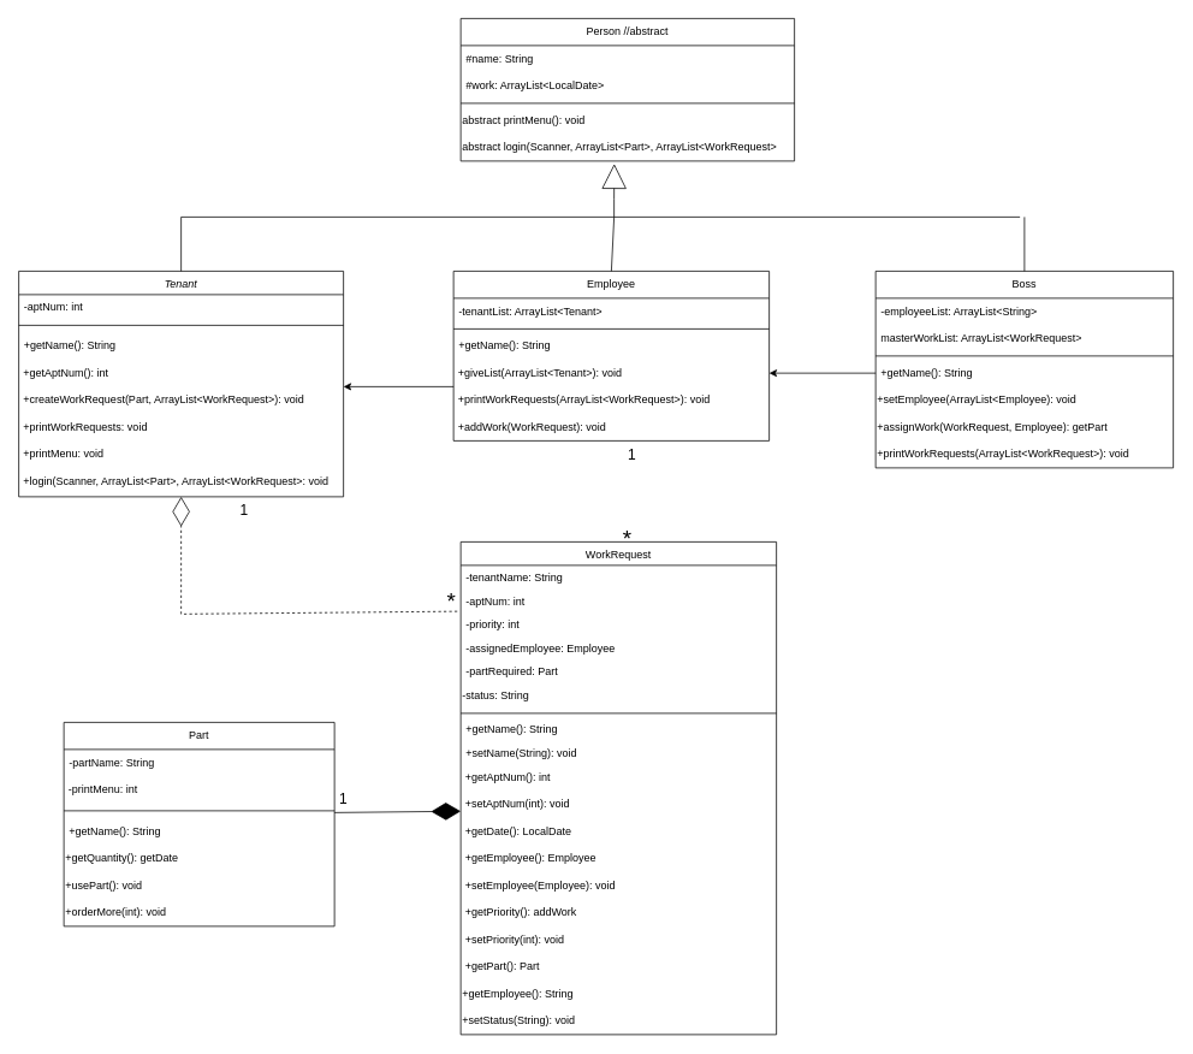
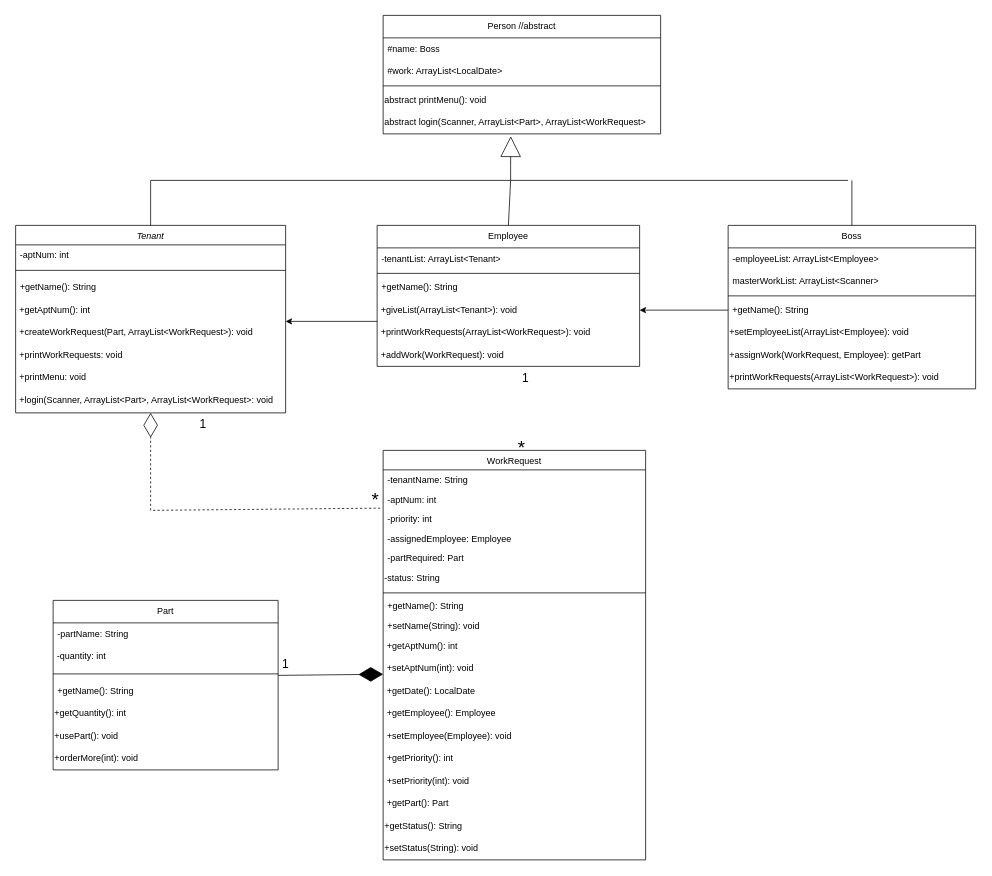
- <mxCell id="47" value="#name: String" style="text;strokeColor=none;fillColor=none;align=left;verticalAlign=middle;spacingLeft=4;spacingRight=4;overflow=hidden;points=[[0,0.5],[1,0.5]];portConstraint=eastwest;rotatable=0;whiteSpace=wrap;html=1;" vertex="1" parent="46"><mxGeometry y="30" width="370" height="30" as="geometry" /></mxCell>
+ <mxCell id="47" value="#name: Boss" style="text;strokeColor=none;fillColor=none;align=left;verticalAlign=middle;spacingLeft=4;spacingRight=4;overflow=hidden;points=[[0,0.5],[1,0.5]];portConstraint=eastwest;rotatable=0;whiteSpace=wrap;html=1;" vertex="1" parent="46"><mxGeometry y="30" width="370" height="30" as="geometry" /></mxCell>
- <mxCell id="53" value="-employeeList: ArrayList&amp;lt;String&amp;gt;" style="text;strokeColor=none;fillColor=none;align=left;verticalAlign=middle;spacingLeft=4;spacingRight=4;overflow=hidden;points=[[0,0.5],[1,0.5]];portConstraint=eastwest;rotatable=0;whiteSpace=wrap;html=1;" vertex="1" parent="52"><mxGeometry y="30" width="330" height="30" as="geometry" /></mxCell>
+ <mxCell id="53" value="-employeeList: ArrayList&amp;lt;Employee&amp;gt;" style="text;strokeColor=none;fillColor=none;align=left;verticalAlign=middle;spacingLeft=4;spacingRight=4;overflow=hidden;points=[[0,0.5],[1,0.5]];portConstraint=eastwest;rotatable=0;whiteSpace=wrap;html=1;" vertex="1" parent="52"><mxGeometry y="30" width="330" height="30" as="geometry" /></mxCell>
- <mxCell id="54" value="masterWorkList: ArrayList&amp;lt;WorkRequest&amp;gt;" style="text;strokeColor=none;fillColor=none;align=left;verticalAlign=middle;spacingLeft=4;spacingRight=4;overflow=hidden;points=[[0,0.5],[1,0.5]];portConstraint=eastwest;rotatable=0;whiteSpace=wrap;html=1;" vertex="1" parent="52"><mxGeometry y="60" width="330" height="30" as="geometry" /></mxCell>
+ <mxCell id="54" value="masterWorkList: ArrayList&amp;lt;Scanner&amp;gt;" style="text;strokeColor=none;fillColor=none;align=left;verticalAlign=middle;spacingLeft=4;spacingRight=4;overflow=hidden;points=[[0,0.5],[1,0.5]];portConstraint=eastwest;rotatable=0;whiteSpace=wrap;html=1;" vertex="1" parent="52"><mxGeometry y="60" width="330" height="30" as="geometry" /></mxCell>
- <mxCell id="57" value="+setEmployee(ArrayList&amp;lt;Employee): void" style="text;html=1;strokeColor=none;fillColor=none;align=left;verticalAlign=middle;whiteSpace=wrap;rounded=0;" vertex="1" parent="52"><mxGeometry y="128" width="330" height="30" as="geometry" /></mxCell>
+ <mxCell id="57" value="+setEmployeeList(ArrayList&amp;lt;Employee): void" style="text;html=1;strokeColor=none;fillColor=none;align=left;verticalAlign=middle;whiteSpace=wrap;rounded=0;" vertex="1" parent="52"><mxGeometry y="128" width="330" height="30" as="geometry" /></mxCell>
- <mxCell id="33" value="&amp;nbsp;-printMenu: int" style="text;html=1;strokeColor=none;fillColor=none;align=left;verticalAlign=middle;whiteSpace=wrap;rounded=0;" vertex="1" parent="31"><mxGeometry y="60" width="300" height="30" as="geometry" /></mxCell>
+ <mxCell id="33" value="&amp;nbsp;-quantity: int" style="text;html=1;strokeColor=none;fillColor=none;align=left;verticalAlign=middle;whiteSpace=wrap;rounded=0;" vertex="1" parent="31"><mxGeometry y="60" width="300" height="30" as="geometry" /></mxCell>
- <mxCell id="36" value="+getQuantity(): getDate" style="text;html=1;strokeColor=none;fillColor=none;align=left;verticalAlign=middle;whiteSpace=wrap;rounded=0;" vertex="1" parent="31"><mxGeometry y="136" width="300" height="30" as="geometry" /></mxCell>
+ <mxCell id="36" value="+getQuantity(): int" style="text;html=1;strokeColor=none;fillColor=none;align=left;verticalAlign=middle;whiteSpace=wrap;rounded=0;" vertex="1" parent="31"><mxGeometry y="136" width="300" height="30" as="geometry" /></mxCell>
- <mxCell id="26" value="&amp;nbsp;+getPriority(): addWork" style="text;html=1;strokeColor=none;fillColor=none;align=left;verticalAlign=middle;whiteSpace=wrap;rounded=0;" vertex="1" parent="11"><mxGeometry y="396" width="350" height="30" as="geometry" /></mxCell>
+ <mxCell id="26" value="&amp;nbsp;+getPriority(): int" style="text;html=1;strokeColor=none;fillColor=none;align=left;verticalAlign=middle;whiteSpace=wrap;rounded=0;" vertex="1" parent="11"><mxGeometry y="396" width="350" height="30" as="geometry" /></mxCell>
- <mxCell id="29" value="+getEmployee(): String" style="text;html=1;strokeColor=none;fillColor=none;align=left;verticalAlign=middle;whiteSpace=wrap;rounded=0;" vertex="1" parent="11"><mxGeometry y="486" width="350" height="30" as="geometry" /></mxCell>
+ <mxCell id="29" value="+getStatus(): String" style="text;html=1;strokeColor=none;fillColor=none;align=left;verticalAlign=middle;whiteSpace=wrap;rounded=0;" vertex="1" parent="11"><mxGeometry y="486" width="350" height="30" as="geometry" /></mxCell>
